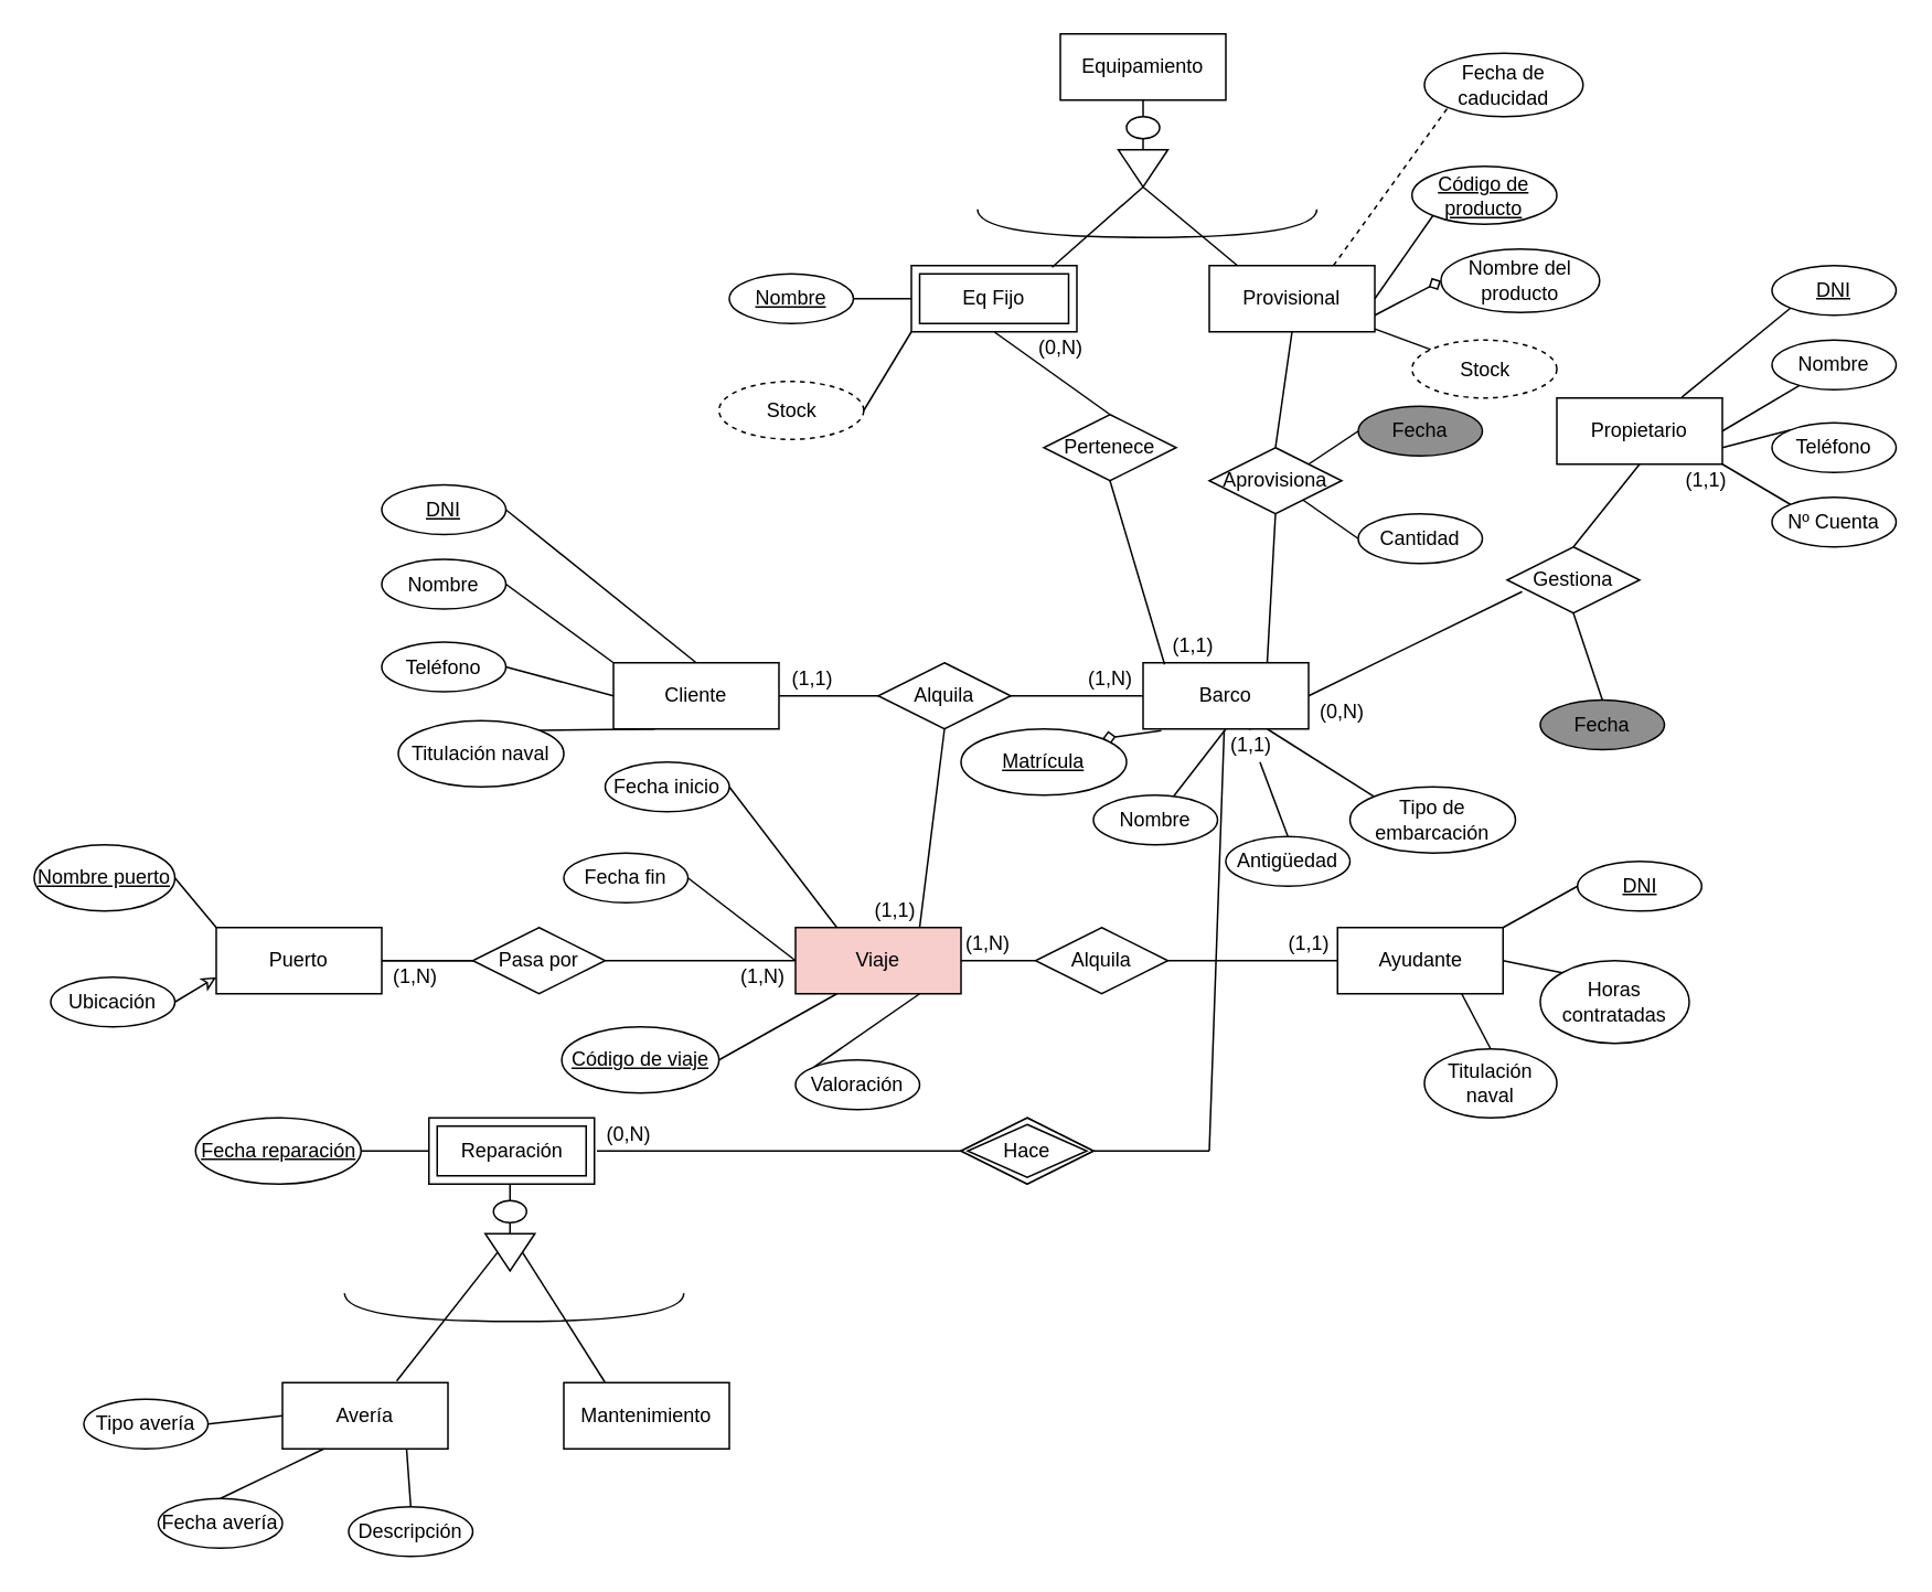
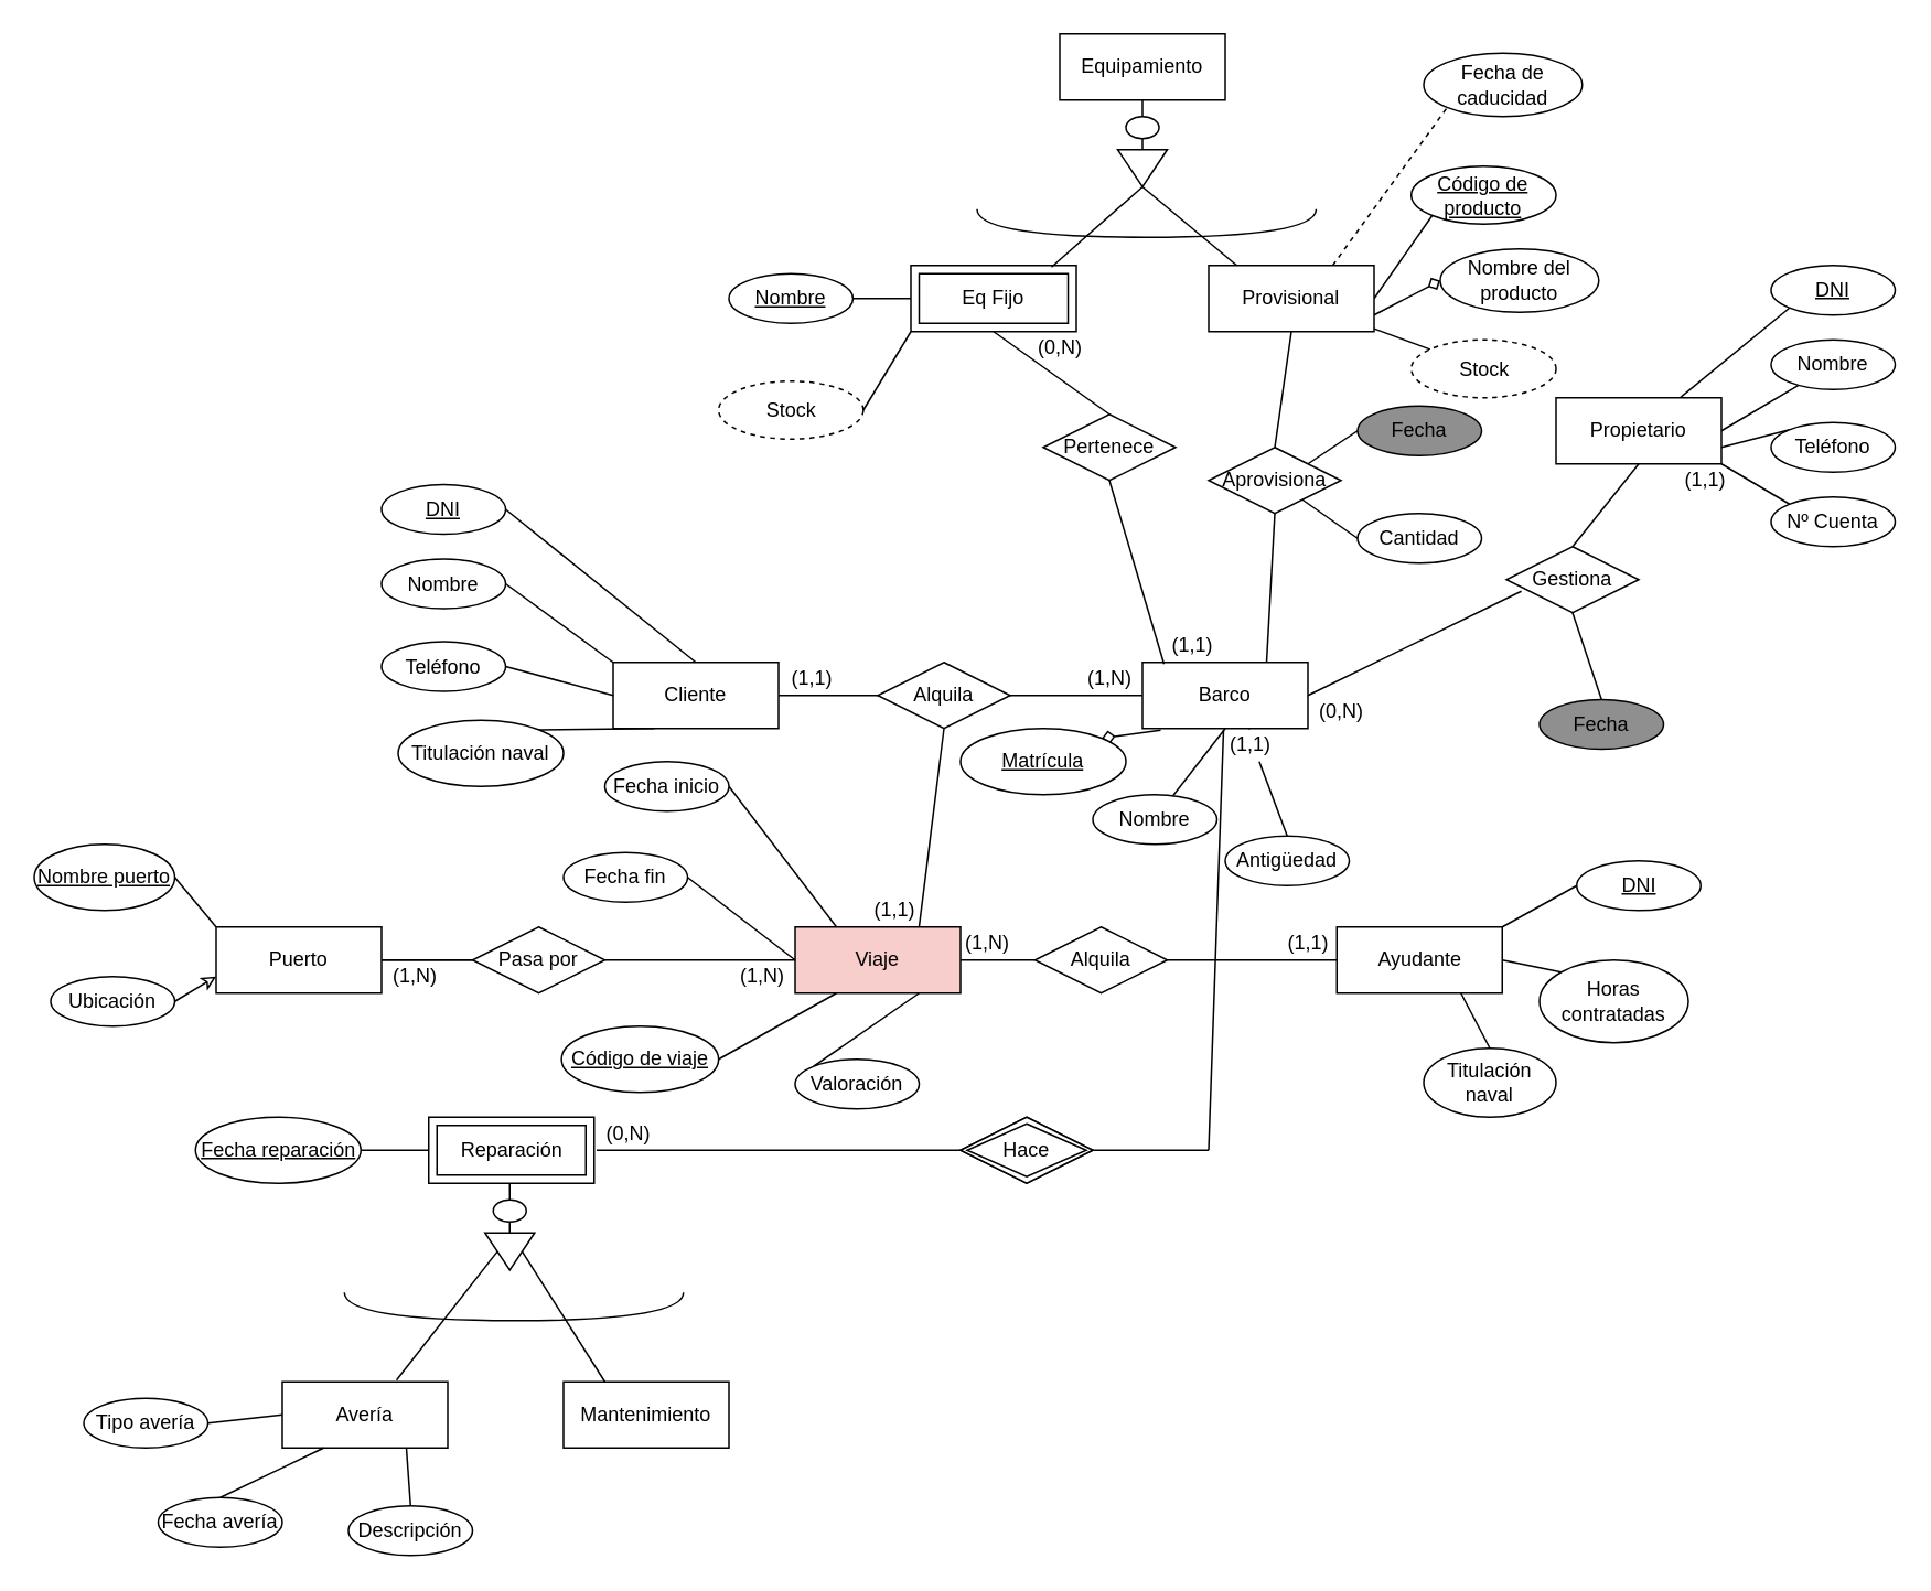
- <mxCell id="83" style="edgeStyle=none;rounded=0;orthogonalLoop=1;jettySize=auto;html=1;exitX=0;exitY=0;exitDx=0;exitDy=0;entryX=0.75;entryY=1;entryDx=0;entryDy=0;endArrow=none;endFill=0;" parent="1" source="84" target="6" edge="1"><mxGeometry relative="1" as="geometry" /></mxCell>
- <mxCell id="84" value="Tipo de embarcación" style="ellipse;whiteSpace=wrap;html=1;align=center;strokeColor=#000000;" parent="1" vertex="1"><mxGeometry x="815" y="475" width="100" height="40" as="geometry" /></mxCell>
